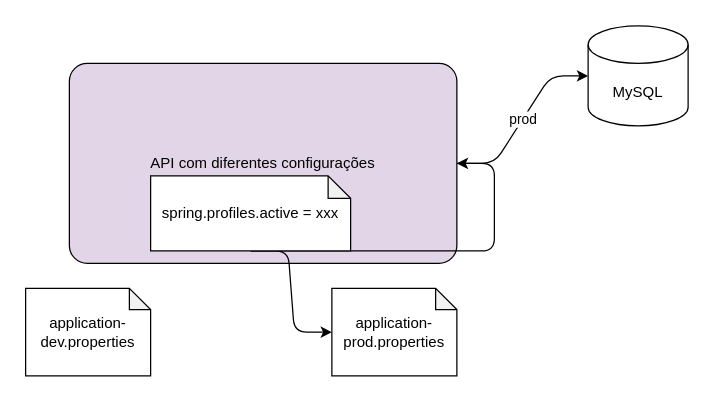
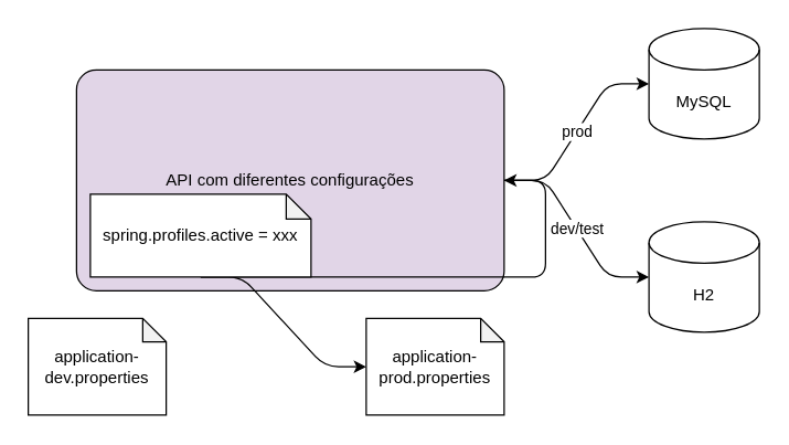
- <mxCell id="11" value="spring.profiles.active = xxx" style="shape=note;whiteSpace=wrap;html=1;backgroundOutline=1;darkOpacity=0.05;size=18;" vertex="1" parent="1"><mxGeometry x="120" y="140" width="160" height="60" as="geometry" /></mxCell>
+ <mxCell id="11" value="spring.profiles.active = xxx" style="shape=note;whiteSpace=wrap;html=1;backgroundOutline=1;darkOpacity=0.05;size=18;" vertex="1" parent="1"><mxGeometry x="65" y="140" width="160" height="60" as="geometry" /></mxCell>
+ <mxCell id="2" value="dev/test" style="edgeStyle=entityRelationEdgeStyle;html=1;entryX=0;entryY=0.5;entryDx=0;entryDy=0;entryPerimeter=0;" edge="1" parent="1" source="4" target="5"><mxGeometry relative="1" as="geometry" /></mxCell>
+ <mxCell id="5" value="H2" style="shape=cylinder3;whiteSpace=wrap;html=1;boundedLbl=1;backgroundOutline=1;size=15;" vertex="1" parent="1"><mxGeometry x="470" y="160" width="80" height="80" as="geometry" /></mxCell>
